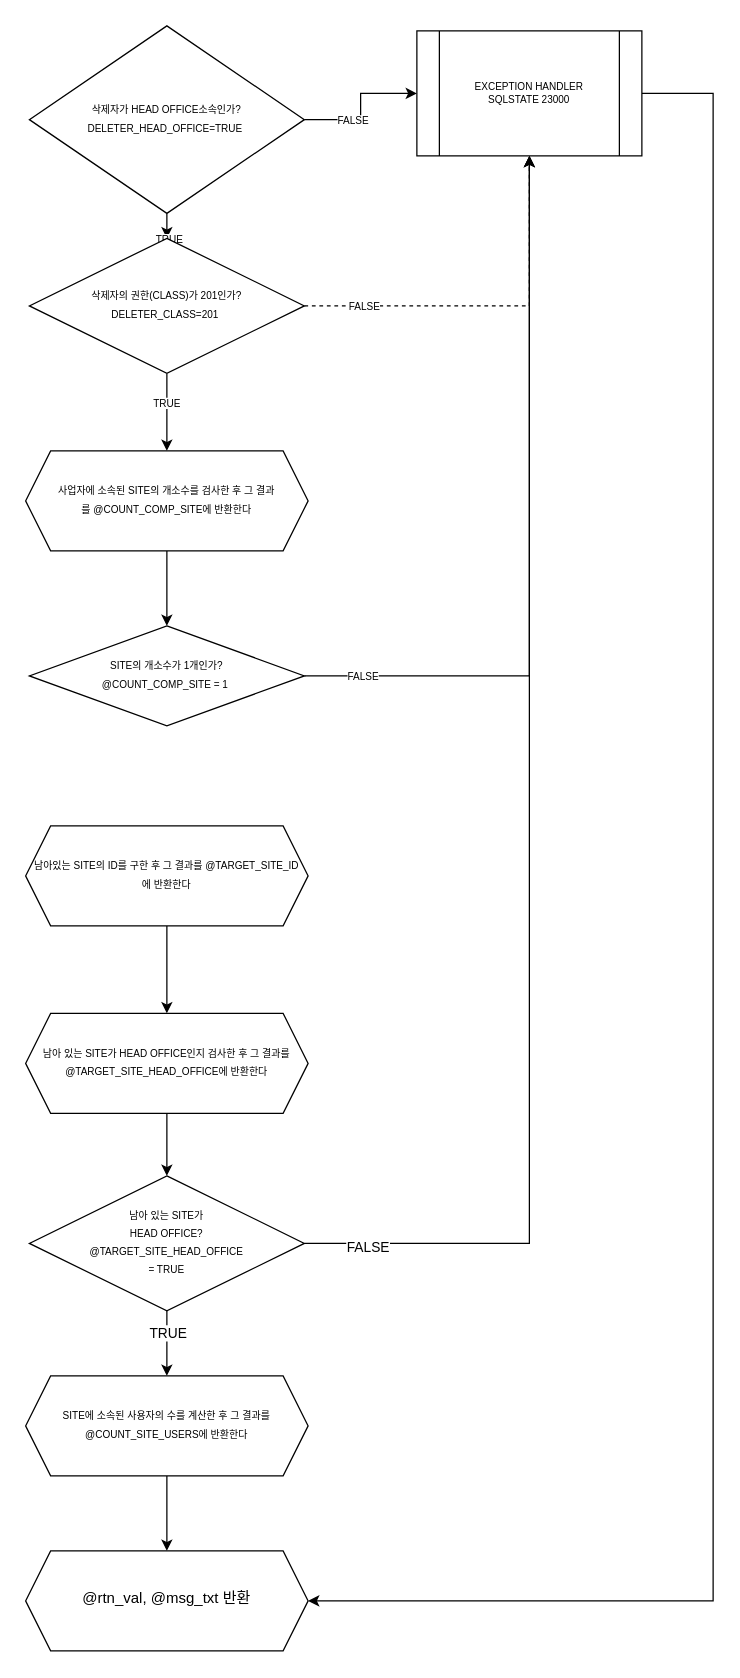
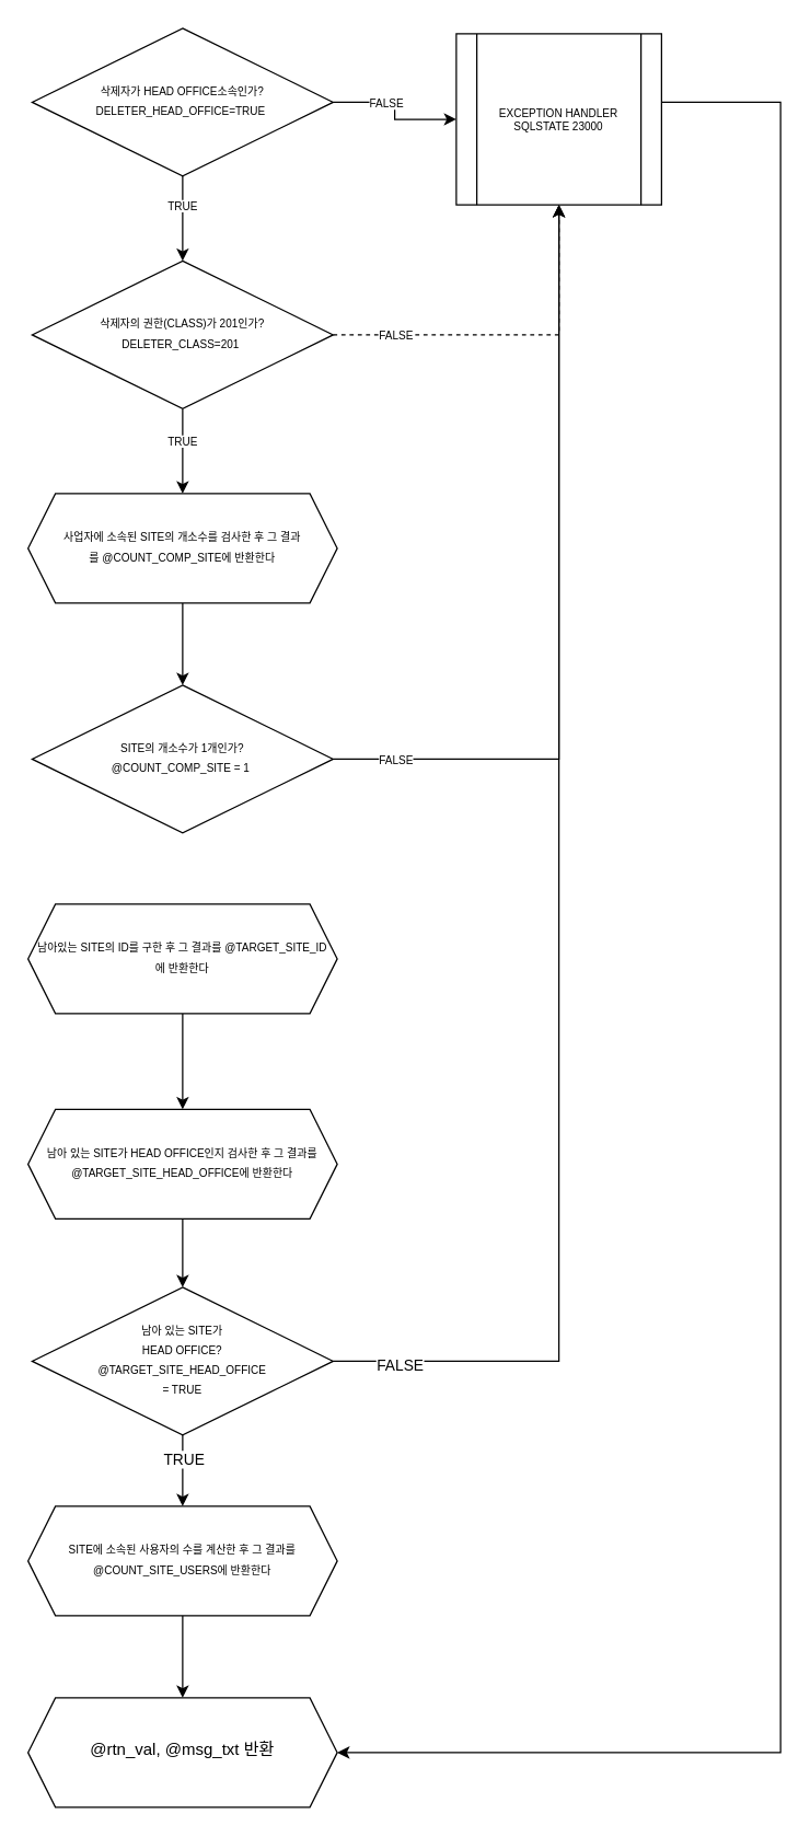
- <mxCell id="3" value="EXCEPTION HANDLER&lt;br&gt;SQLSTATE 23000" style="shape=process;whiteSpace=wrap;html=1;backgroundOutline=1;fontSize=8;" vertex="1" parent="1"><mxGeometry x="333" y="24" width="180" height="100" as="geometry" /></mxCell>
+ <mxCell id="3" value="EXCEPTION HANDLER&lt;br&gt;SQLSTATE 23000" style="shape=process;whiteSpace=wrap;html=1;backgroundOutline=1;fontSize=8;" vertex="1" parent="1"><mxGeometry x="333" y="24" width="150" height="125" as="geometry" /></mxCell>
- <mxCell id="8" value="&lt;font&gt;&lt;span style=&quot;font-size: 8px&quot;&gt;삭제자가 HEAD OFFICE소속인가?&lt;br&gt;&lt;/span&gt;&lt;span style=&quot;font-size: 8px&quot;&gt;DELETER_HEAD_OFFICE=TRUE&amp;nbsp;&lt;/span&gt;&lt;br&gt;&lt;/font&gt;" style="rhombus;whiteSpace=wrap;html=1;shadow=0;fontFamily=Helvetica;fontSize=12;align=center;strokeWidth=1;spacing=6;spacingTop=-4;" vertex="1" parent="1"><mxGeometry x="23" y="20" width="220" height="150" as="geometry" /></mxCell>
+ <mxCell id="8" value="&lt;font&gt;&lt;span style=&quot;font-size: 8px&quot;&gt;삭제자가 HEAD OFFICE소속인가?&lt;br&gt;&lt;/span&gt;&lt;span style=&quot;font-size: 8px&quot;&gt;DELETER_HEAD_OFFICE=TRUE&amp;nbsp;&lt;/span&gt;&lt;br&gt;&lt;/font&gt;" style="rhombus;whiteSpace=wrap;html=1;shadow=0;fontFamily=Helvetica;fontSize=12;align=center;strokeWidth=1;spacing=6;spacingTop=-4;" vertex="1" parent="1"><mxGeometry x="23" y="20" width="220" height="108" as="geometry" /></mxCell>
- <mxCell id="18" value="&lt;font&gt;&lt;span style=&quot;font-size: 8px&quot;&gt;SITE의 개소수가 1개인가?&lt;br&gt;&lt;/span&gt;&lt;span style=&quot;font-size: 8px&quot;&gt;@&lt;/span&gt;&lt;span style=&quot;font-size: 8px&quot;&gt;COUNT_COMP_SITE = 1&lt;/span&gt;&lt;span style=&quot;font-size: 8px&quot;&gt;&amp;nbsp;&lt;/span&gt;&lt;br&gt;&lt;/font&gt;" style="rhombus;whiteSpace=wrap;html=1;shadow=0;fontFamily=Helvetica;fontSize=12;align=center;strokeWidth=1;spacing=6;spacingTop=-4;" vertex="1" parent="1"><mxGeometry x="23" y="500" width="220" height="80" as="geometry" /></mxCell>
+ <mxCell id="18" value="&lt;font&gt;&lt;span style=&quot;font-size: 8px&quot;&gt;SITE의 개소수가 1개인가?&lt;br&gt;&lt;/span&gt;&lt;span style=&quot;font-size: 8px&quot;&gt;@&lt;/span&gt;&lt;span style=&quot;font-size: 8px&quot;&gt;COUNT_COMP_SITE = 1&lt;/span&gt;&lt;span style=&quot;font-size: 8px&quot;&gt;&amp;nbsp;&lt;/span&gt;&lt;br&gt;&lt;/font&gt;" style="rhombus;whiteSpace=wrap;html=1;shadow=0;fontFamily=Helvetica;fontSize=12;align=center;strokeWidth=1;spacing=6;spacingTop=-4;" vertex="1" parent="1"><mxGeometry x="23" y="500" width="220" height="108" as="geometry" /></mxCell>
